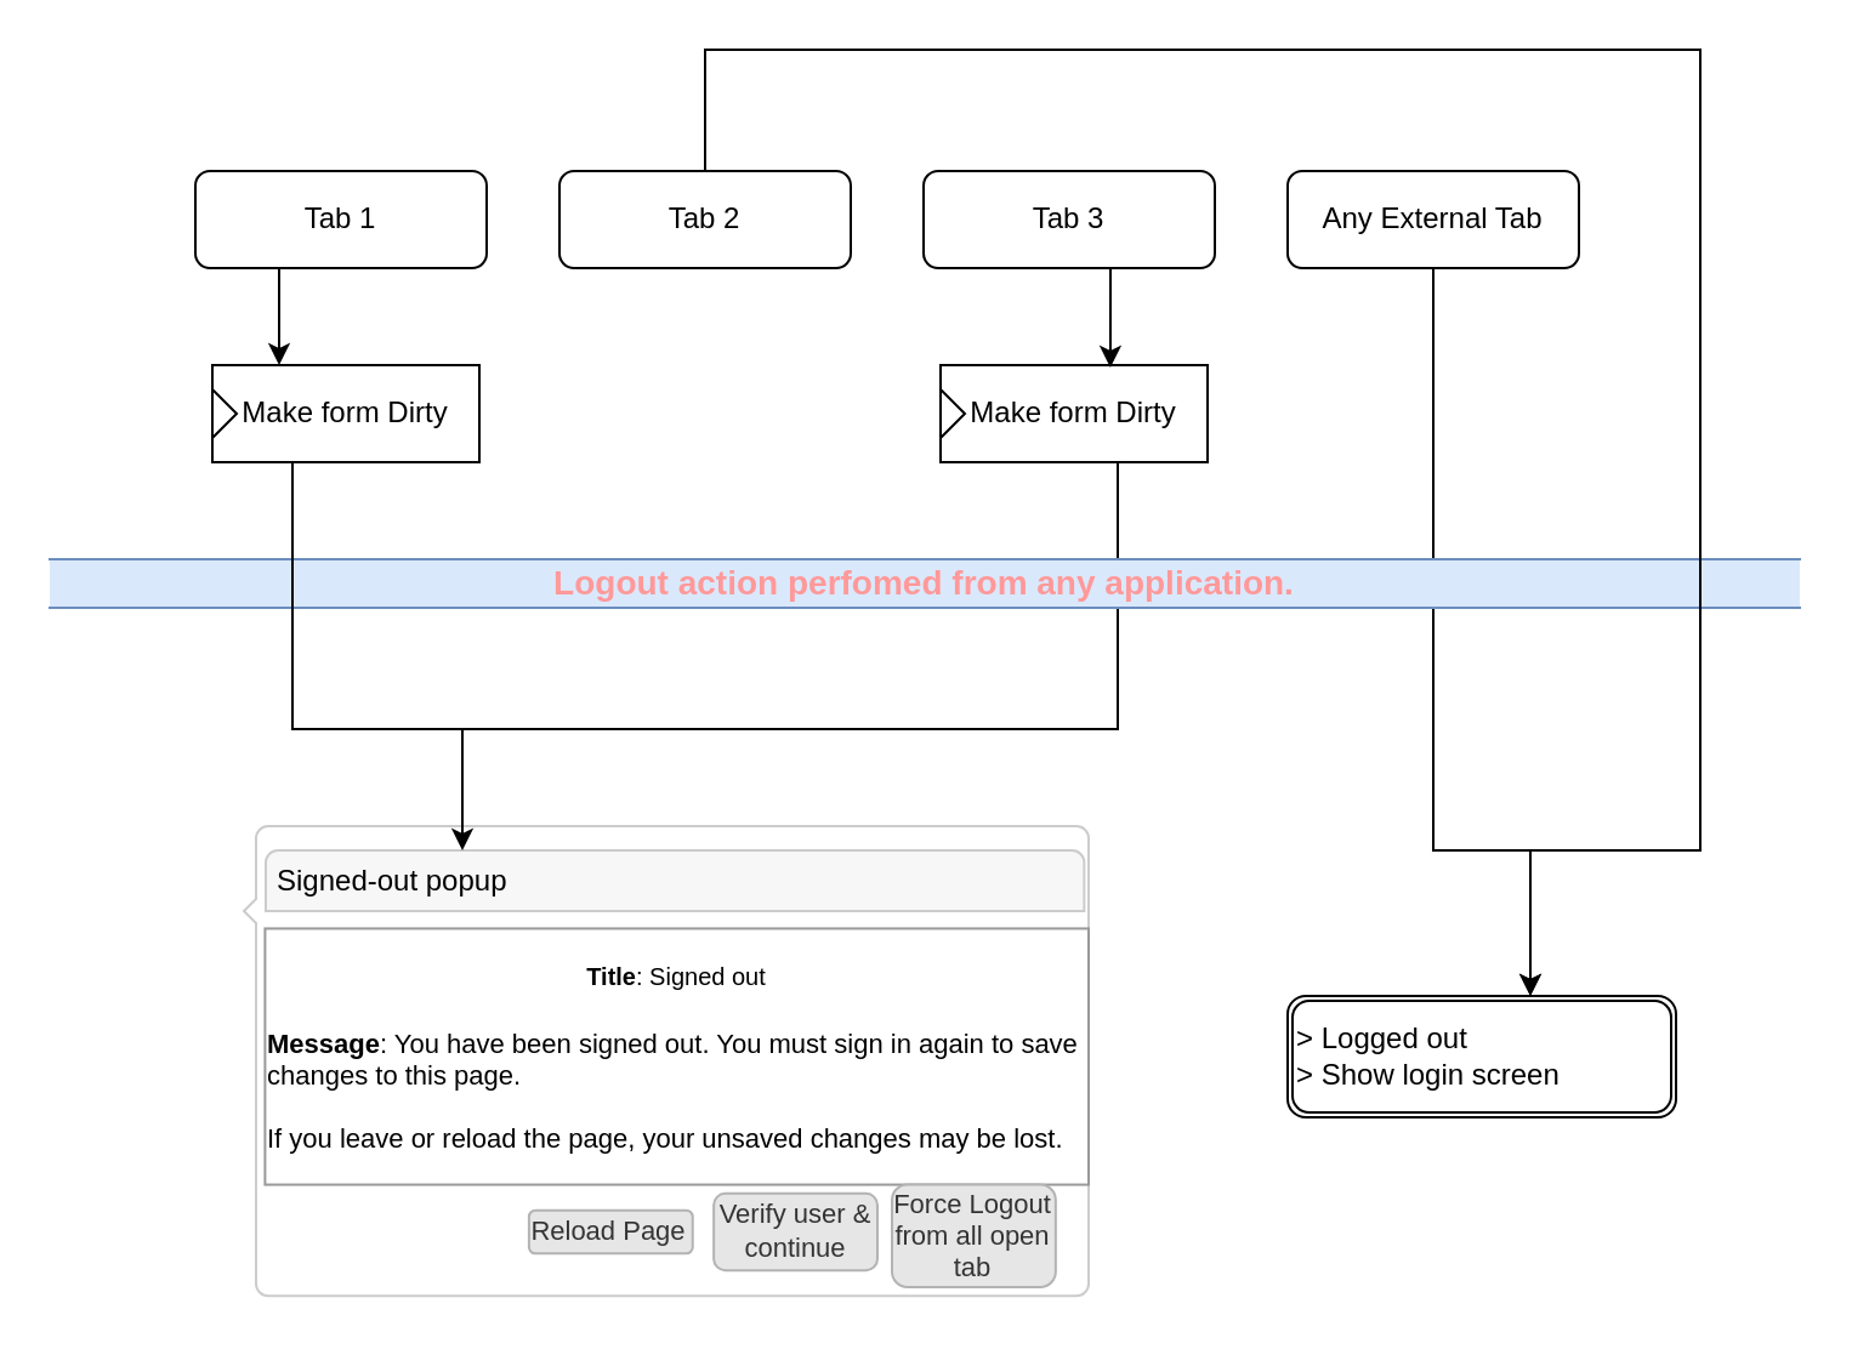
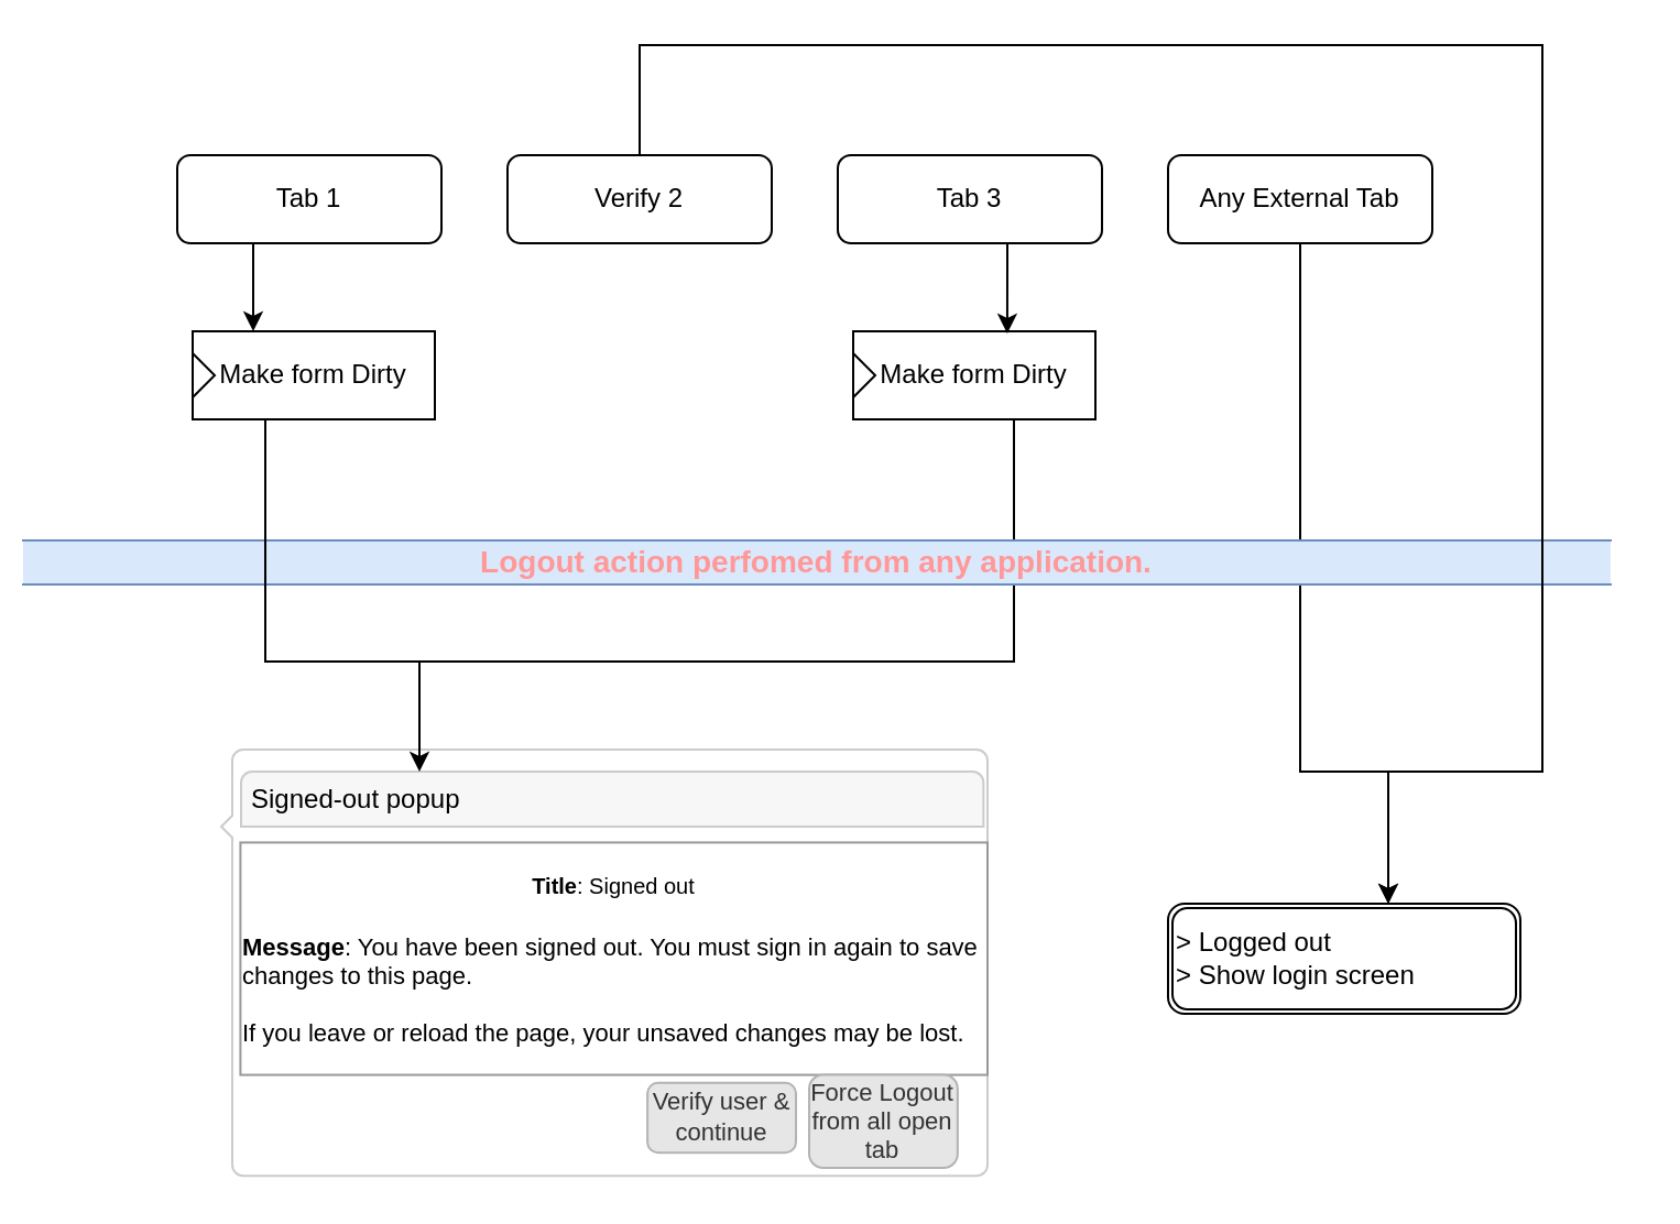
- <mxCell id="4" value="Tab 2" style="rounded=1;whiteSpace=wrap;html=1;fontSize=12;glass=0;strokeWidth=1;shadow=0;" vertex="1" parent="1"><mxGeometry x="230" y="70" width="120" height="40" as="geometry" /></mxCell>
+ <mxCell id="4" value="Verify 2" style="rounded=1;whiteSpace=wrap;html=1;fontSize=12;glass=0;strokeWidth=1;shadow=0;" vertex="1" parent="1"><mxGeometry x="230" y="70" width="120" height="40" as="geometry" /></mxCell>
- <mxCell id="13" value="&lt;b&gt;&lt;font style=&quot;font-size: 14px;&quot;&gt;Logout action perfomed from any application.&lt;/font&gt;&lt;/b&gt;" style="shape=partialRectangle;whiteSpace=wrap;html=1;left=0;right=0;fillColor=#dae8fc;strokeColor=#6c8ebf;fontColor=#FF9999;" vertex="1" parent="1"><mxGeometry x="20" y="230" width="721" height="20" as="geometry" /></mxCell>
+ <mxCell id="13" value="&lt;b&gt;&lt;font style=&quot;font-size: 14px;&quot;&gt;Logout action perfomed from any application.&lt;/font&gt;&lt;/b&gt;" style="shape=partialRectangle;whiteSpace=wrap;html=1;left=0;right=0;fillColor=#dae8fc;strokeColor=#6c8ebf;fontColor=#FF9999;" vertex="1" parent="1"><mxGeometry x="10" y="245" width="721" height="20" as="geometry" /></mxCell>
- <mxCell id="17" value="Reload Page" style="rounded=1;html=1;shadow=0;dashed=0;whiteSpace=wrap;fontSize=11;fillColor=#E6E6E6;align=center;strokeColor=#B3B3B3;fontColor=#333333;" vertex="1" parent="14"><mxGeometry x="117.45" y="158.333" width="67.425" height="17.818" as="geometry" /></mxCell>
